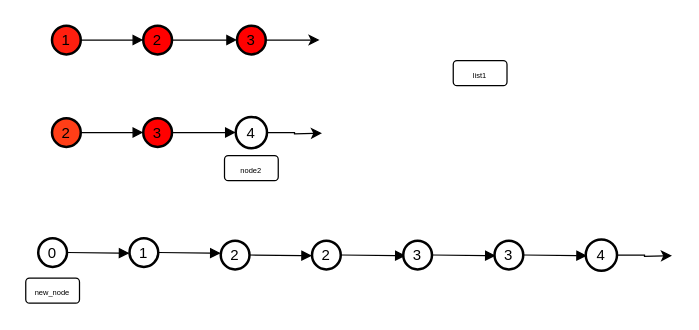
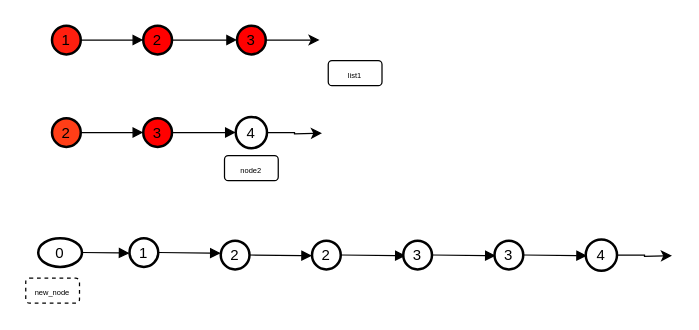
- <mxCell id="19" value="&lt;font style=&quot;font-size: 6px;&quot;&gt;list1&lt;/font&gt;" style="rounded=1;whiteSpace=wrap;html=1;" vertex="1" parent="1"><mxGeometry x="362" y="48" width="43" height="20" as="geometry" /></mxCell>
+ <mxCell id="19" value="&lt;font style=&quot;font-size: 6px;&quot;&gt;list1&lt;/font&gt;" style="rounded=1;whiteSpace=wrap;html=1;" vertex="1" parent="1"><mxGeometry x="262" y="48" width="43" height="20" as="geometry" /></mxCell>
- <mxCell id="15" value="0" style="ellipse;aspect=fixed;strokeWidth=2;whiteSpace=wrap;" vertex="1" parent="1"><mxGeometry x="30" y="190" width="23" height="23" as="geometry" /></mxCell>
+ <mxCell id="15" value="0" style="ellipse;aspect=fixed;strokeWidth=2;whiteSpace=wrap;" vertex="1" parent="1"><mxGeometry x="30" y="190" width="35" height="23" as="geometry" /></mxCell>
- <mxCell id="14" value="&lt;font style=&quot;font-size: 6px;&quot;&gt;new_node&lt;/font&gt;" style="rounded=1;whiteSpace=wrap;html=1;" vertex="1" parent="1"><mxGeometry x="20" y="222" width="43" height="20" as="geometry" /></mxCell>
+ <mxCell id="14" value="&lt;font style=&quot;font-size: 6px;&quot;&gt;new_node&lt;/font&gt;" style="rounded=1;whiteSpace=wrap;html=1;dashed=1;" vertex="1" parent="1"><mxGeometry x="20" y="222" width="43" height="20" as="geometry" /></mxCell>
